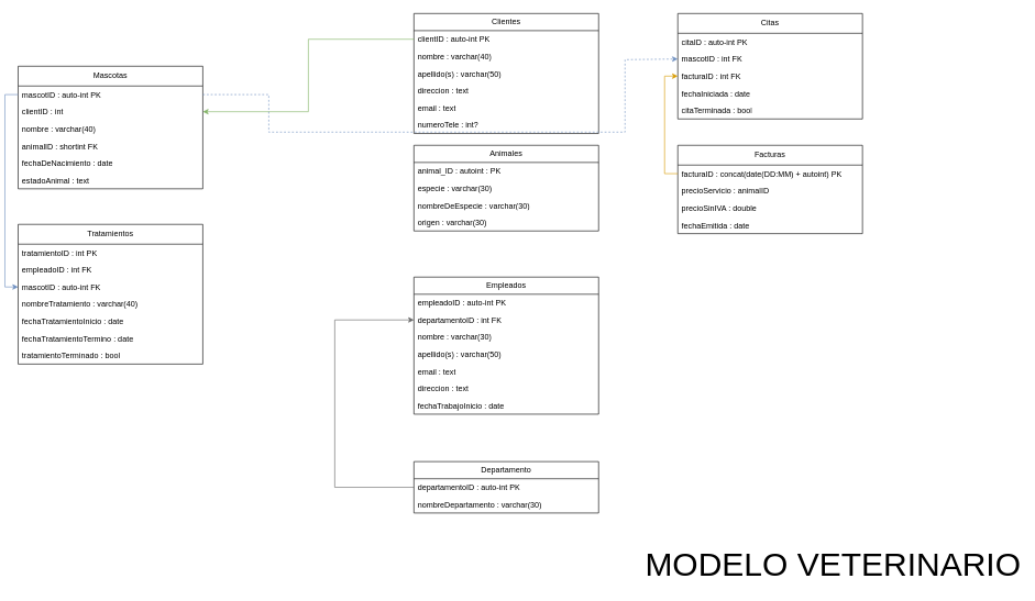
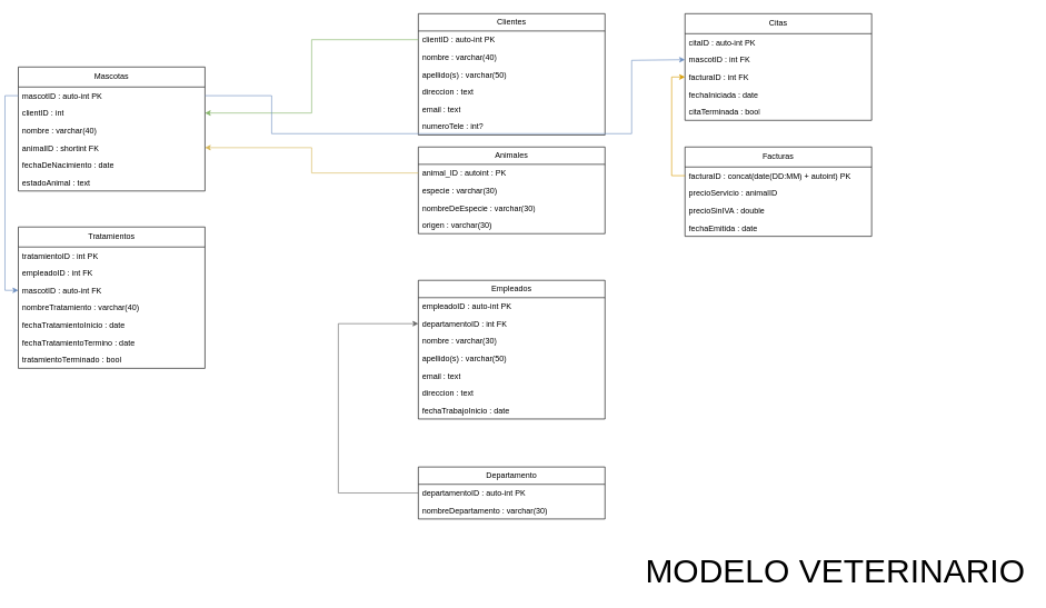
- <mxCell id="46" style="edgeStyle=orthogonalEdgeStyle;rounded=0;orthogonalLoop=1;jettySize=auto;html=1;exitX=1;exitY=0.5;exitDx=0;exitDy=0;entryX=0;entryY=0.5;entryDx=0;entryDy=0;fillColor=#dae8fc;strokeColor=#6c8ebf;dashed=1;" parent="1" source="3" target="36" edge="1"><mxGeometry relative="1" as="geometry"><Array as="points"><mxPoint x="400" y="143" /><mxPoint x="400" y="200" /><mxPoint x="940" y="200" /><mxPoint x="940" y="90" /><mxPoint x="1020" y="90" /></Array></mxGeometry></mxCell>
+ <mxCell id="46" style="edgeStyle=orthogonalEdgeStyle;rounded=0;orthogonalLoop=1;jettySize=auto;html=1;exitX=1;exitY=0.5;exitDx=0;exitDy=0;entryX=0;entryY=0.5;entryDx=0;entryDy=0;fillColor=#dae8fc;strokeColor=#6c8ebf;" parent="1" source="3" target="36" edge="1"><mxGeometry relative="1" as="geometry"><Array as="points"><mxPoint x="400" y="143" /><mxPoint x="400" y="200" /><mxPoint x="940" y="200" /><mxPoint x="940" y="90" /><mxPoint x="1020" y="90" /></Array></mxGeometry></mxCell>
+ <mxCell id="33" style="edgeStyle=orthogonalEdgeStyle;rounded=0;orthogonalLoop=1;jettySize=auto;html=1;exitX=0;exitY=0.5;exitDx=0;exitDy=0;entryX=1;entryY=0.5;entryDx=0;entryDy=0;fillColor=#fff2cc;strokeColor=#d6b656;" parent="1" source="28" target="6" edge="1"><mxGeometry relative="1" as="geometry" /></mxCell>
- <mxCell id="47" value="MODELO VETERINARIO" style="text;html=1;align=center;verticalAlign=middle;resizable=0;points=[];autosize=1;strokeColor=none;fillColor=none;fontSize=50;" parent="1" vertex="1"><mxGeometry x="960" y="820" width="590" height="70" as="geometry" /></mxCell>
+ <mxCell id="47" value="MODELO VETERINARIO" style="text;html=1;align=center;verticalAlign=middle;resizable=0;points=[];autosize=1;strokeColor=none;fillColor=none;fontSize=50;" parent="1" vertex="1"><mxGeometry x="950" y="820" width="590" height="70" as="geometry" /></mxCell>
